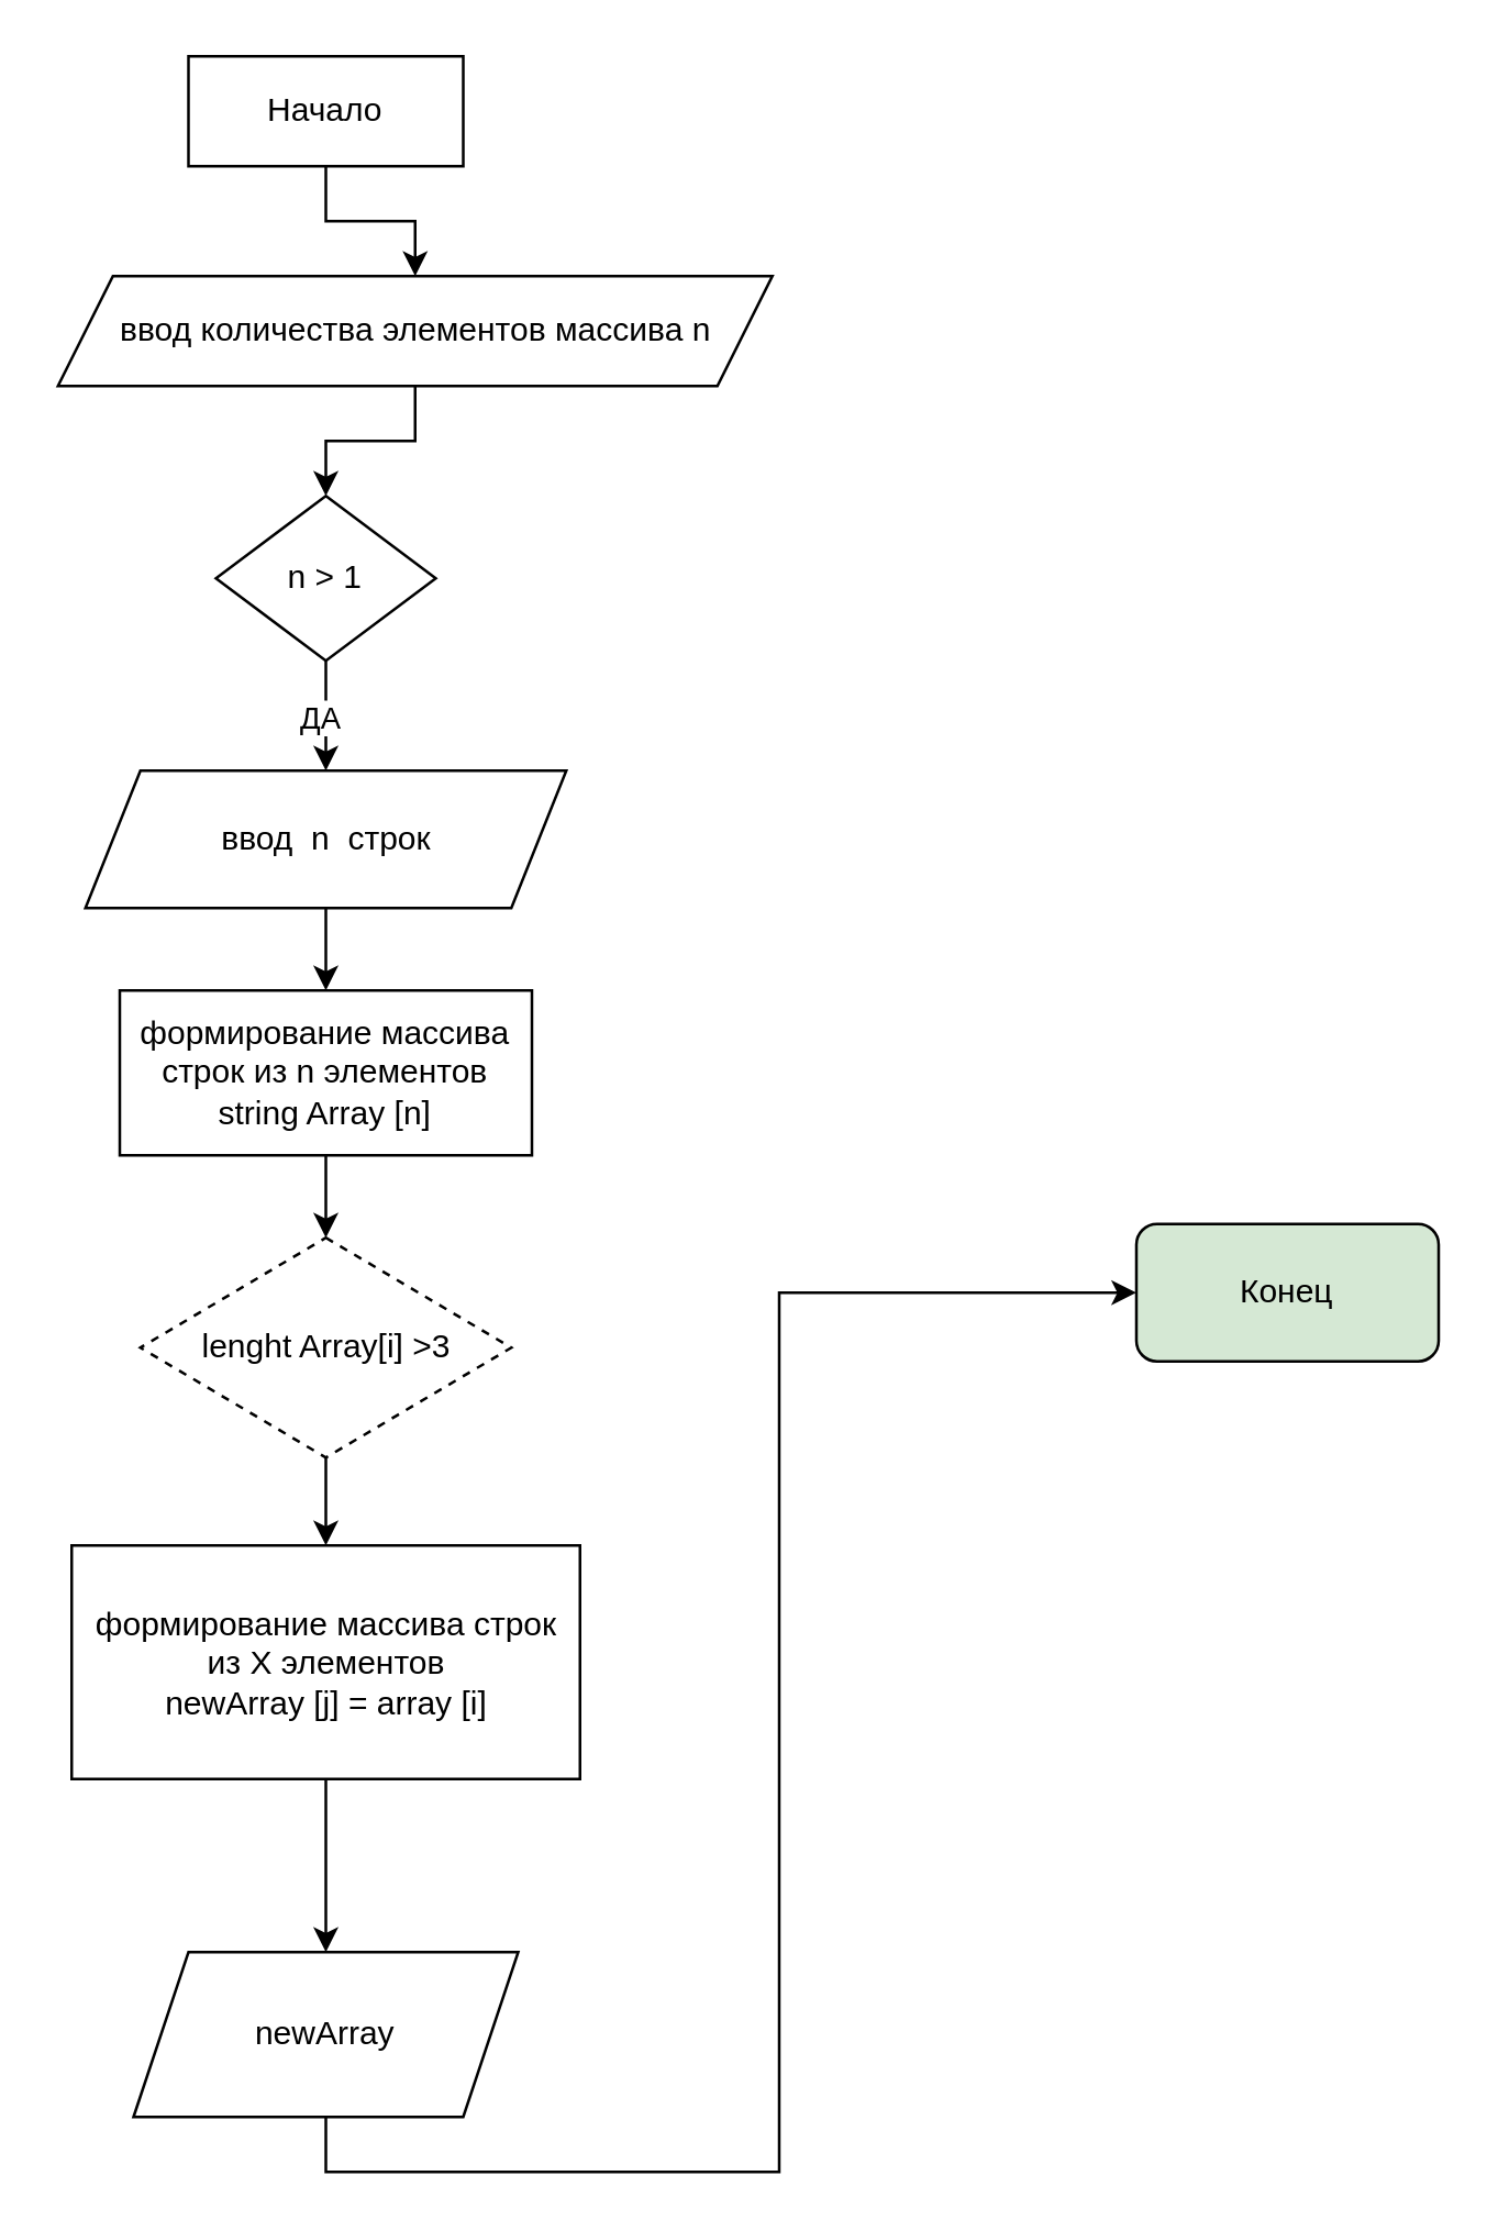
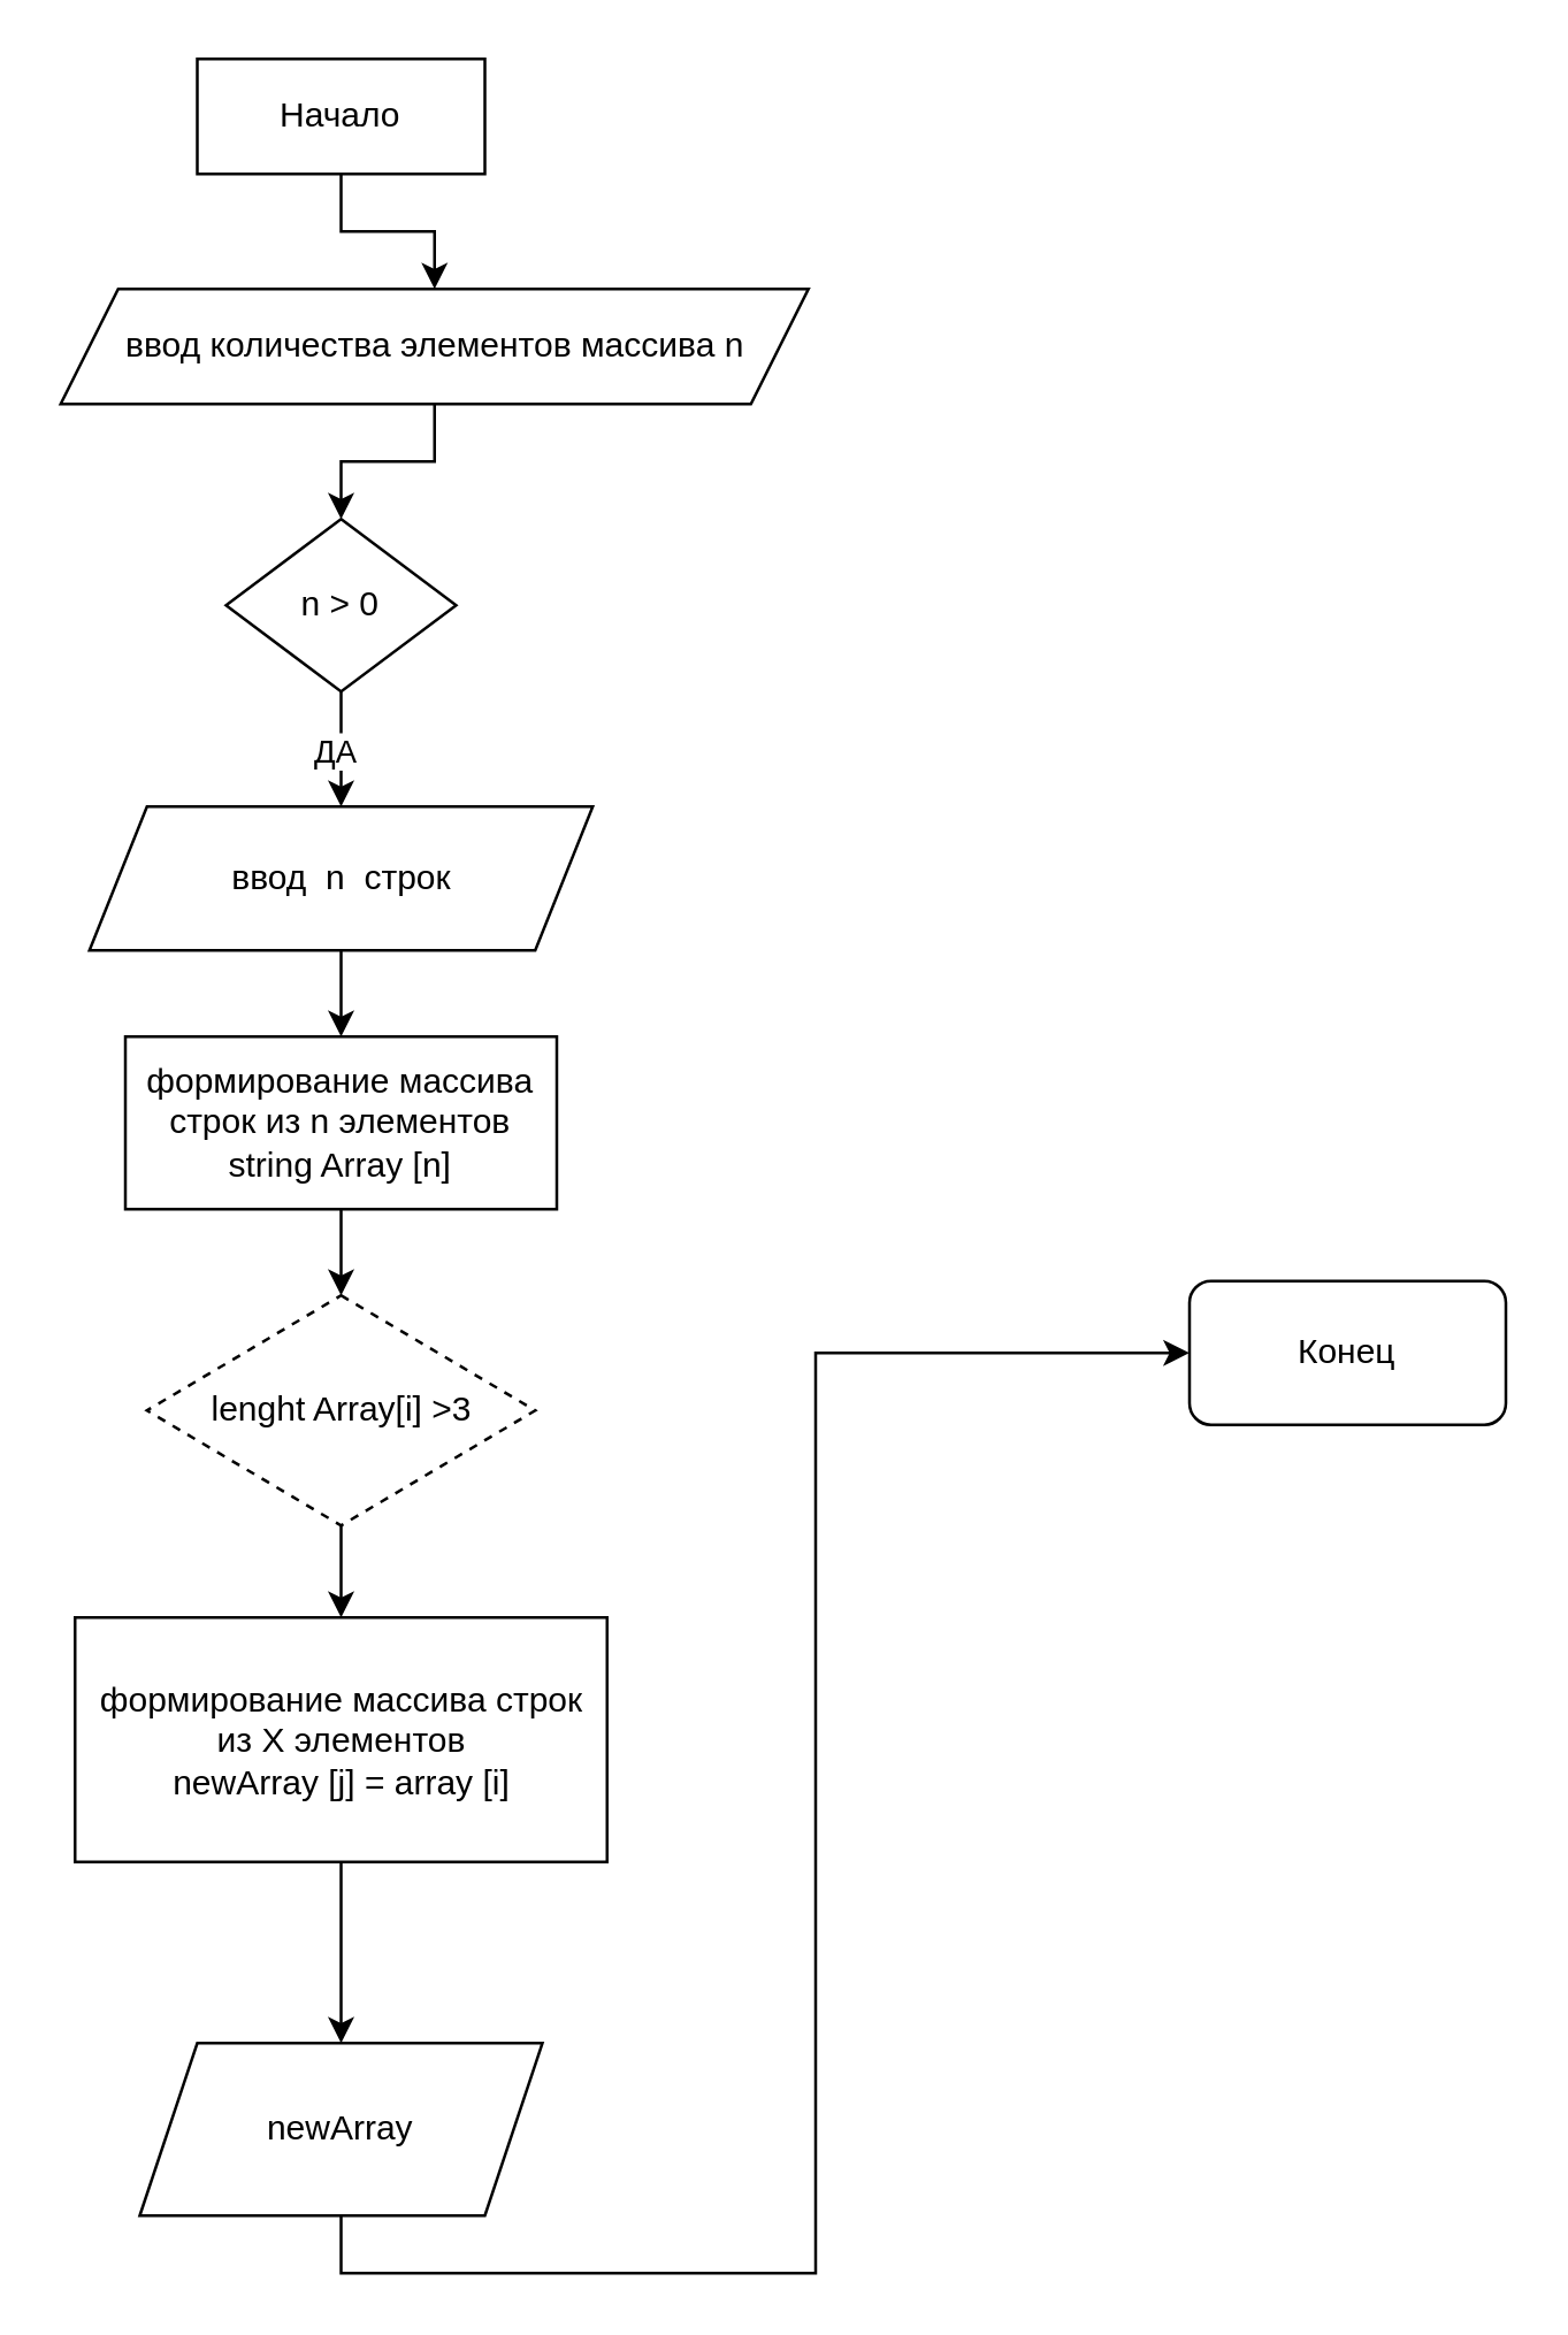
- <mxCell id="9" value="n &amp;gt; 1" style="rhombus;whiteSpace=wrap;html=1;" vertex="1" parent="1"><mxGeometry x="78" y="180" width="80" height="60" as="geometry" /></mxCell>
+ <mxCell id="9" value="n &amp;gt; 0" style="rhombus;whiteSpace=wrap;html=1;" vertex="1" parent="1"><mxGeometry x="78" y="180" width="80" height="60" as="geometry" /></mxCell>
- <mxCell id="5" value="Конец" style="rounded=1;whiteSpace=wrap;html=1;fillColor=#d5e8d4;" vertex="1" parent="1"><mxGeometry x="413" y="445" width="110" height="50" as="geometry" /></mxCell>
+ <mxCell id="5" value="Конец" style="rounded=1;whiteSpace=wrap;html=1;" vertex="1" parent="1"><mxGeometry x="413" y="445" width="110" height="50" as="geometry" /></mxCell>
